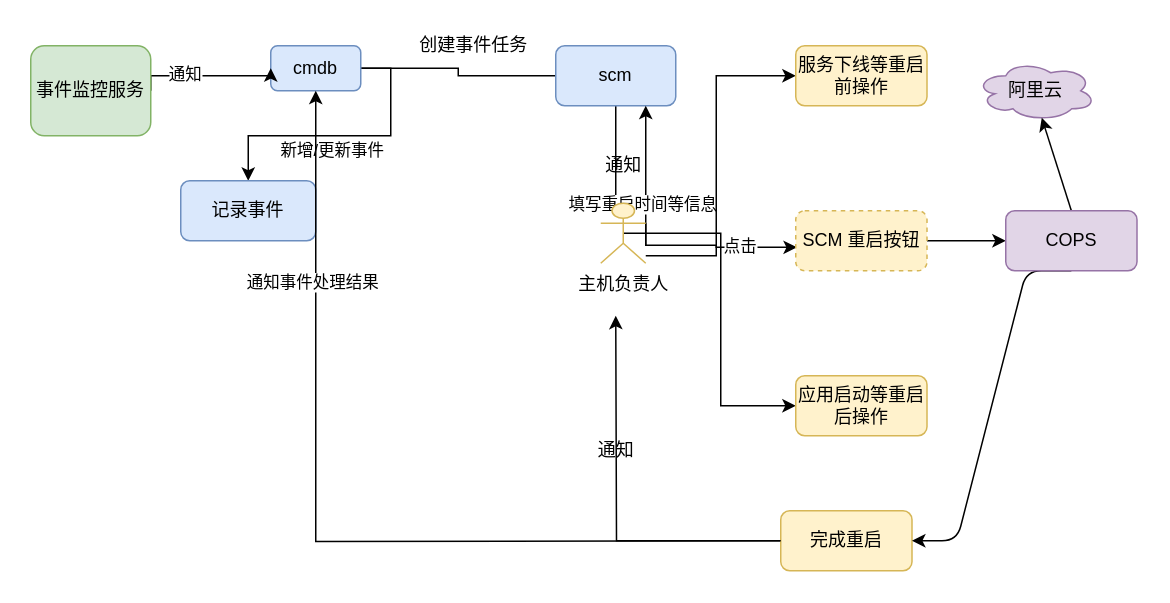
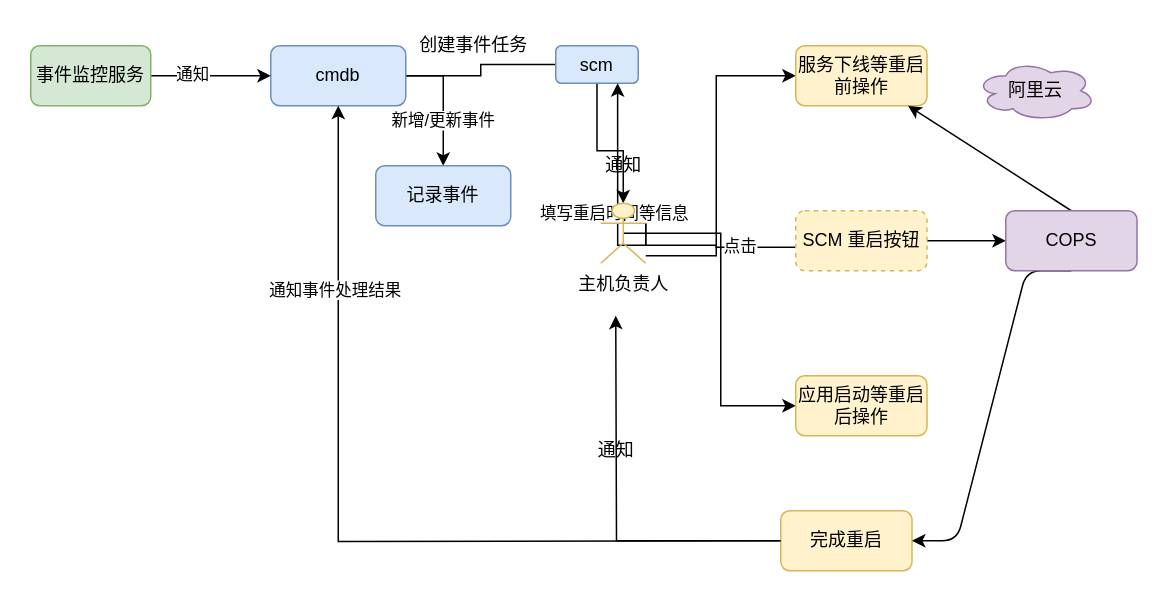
- <mxCell id="5" value="cmdb" style="rounded=1;whiteSpace=wrap;html=1;fillColor=#dae8fc;strokeColor=#6c8ebf;" parent="1" vertex="1"><mxGeometry x="180" y="30" width="60" height="30" as="geometry" /></mxCell>
+ <mxCell id="5" value="cmdb" style="rounded=1;whiteSpace=wrap;html=1;fillColor=#dae8fc;strokeColor=#6c8ebf;" parent="1" vertex="1"><mxGeometry x="180" y="30" width="90" height="40" as="geometry" /></mxCell>
- <mxCell id="11" value="scm" style="rounded=1;whiteSpace=wrap;html=1;fillColor=#dae8fc;strokeColor=#6c8ebf;" parent="1" vertex="1"><mxGeometry x="370" y="30" width="80" height="40" as="geometry" /></mxCell>
+ <mxCell id="11" value="scm" style="rounded=1;whiteSpace=wrap;html=1;fillColor=#dae8fc;strokeColor=#6c8ebf;" parent="1" vertex="1"><mxGeometry x="370" y="30" width="55" height="25" as="geometry" /></mxCell>
- <mxCell id="8" value="事件监控服务" style="rounded=1;whiteSpace=wrap;html=1;fillColor=#d5e8d4;strokeColor=#82b366;" parent="1" vertex="1"><mxGeometry x="20" y="30" width="80" height="60" as="geometry" /></mxCell>
+ <mxCell id="8" value="事件监控服务" style="rounded=1;whiteSpace=wrap;html=1;fillColor=#d5e8d4;strokeColor=#82b366;" parent="1" vertex="1"><mxGeometry x="20" y="30" width="80" height="40" as="geometry" /></mxCell>
- <mxCell id="34" style="edgeStyle=none;rounded=0;orthogonalLoop=1;jettySize=auto;html=1;exitX=0.5;exitY=0;exitDx=0;exitDy=0;entryX=0.55;entryY=0.95;entryDx=0;entryDy=0;entryPerimeter=0;" edge="1" parent="1" source="36" target="22"><mxGeometry relative="1" as="geometry" /></mxCell>
+ <mxCell id="34" style="edgeStyle=none;rounded=0;orthogonalLoop=1;jettySize=auto;html=1;exitX=0.5;exitY=0;exitDx=0;exitDy=0;" edge="1" parent="1" source="36" target="30"><mxGeometry relative="1" as="geometry" /></mxCell>
- <mxCell id="9" value="记录事件" style="rounded=1;whiteSpace=wrap;html=1;fillColor=#dae8fc;strokeColor=#6c8ebf;" parent="1" vertex="1"><mxGeometry x="120" y="120" width="90" height="40" as="geometry" /></mxCell>
+ <mxCell id="9" value="记录事件" style="rounded=1;whiteSpace=wrap;html=1;fillColor=#dae8fc;strokeColor=#6c8ebf;" parent="1" vertex="1"><mxGeometry x="250" y="110" width="90" height="40" as="geometry" /></mxCell>
- <mxCell id="16" style="edgeStyle=orthogonalEdgeStyle;rounded=0;orthogonalLoop=1;jettySize=auto;html=1;exitX=1;exitY=0.333;exitDx=0;exitDy=0;exitPerimeter=0;entryX=0.009;entryY=0.61;entryDx=0;entryDy=0;entryPerimeter=0;" edge="1" parent="1" source="19" target="33"><mxGeometry relative="1" as="geometry"><Array as="points"><mxPoint x="477" y="163" /><mxPoint x="477" y="164" /></Array></mxGeometry></mxCell>
+ <mxCell id="16" style="edgeStyle=orthogonalEdgeStyle;rounded=0;orthogonalLoop=1;jettySize=auto;html=1;exitX=1;exitY=0.333;exitDx=0;exitDy=0;exitPerimeter=0;entryX=0.009;entryY=0.61;entryDx=0;entryDy=0;entryPerimeter=0;endArrow=none;" edge="1" parent="1" source="19" target="33"><mxGeometry relative="1" as="geometry"><Array as="points"><mxPoint x="477" y="163" /><mxPoint x="477" y="164" /></Array></mxGeometry></mxCell>
